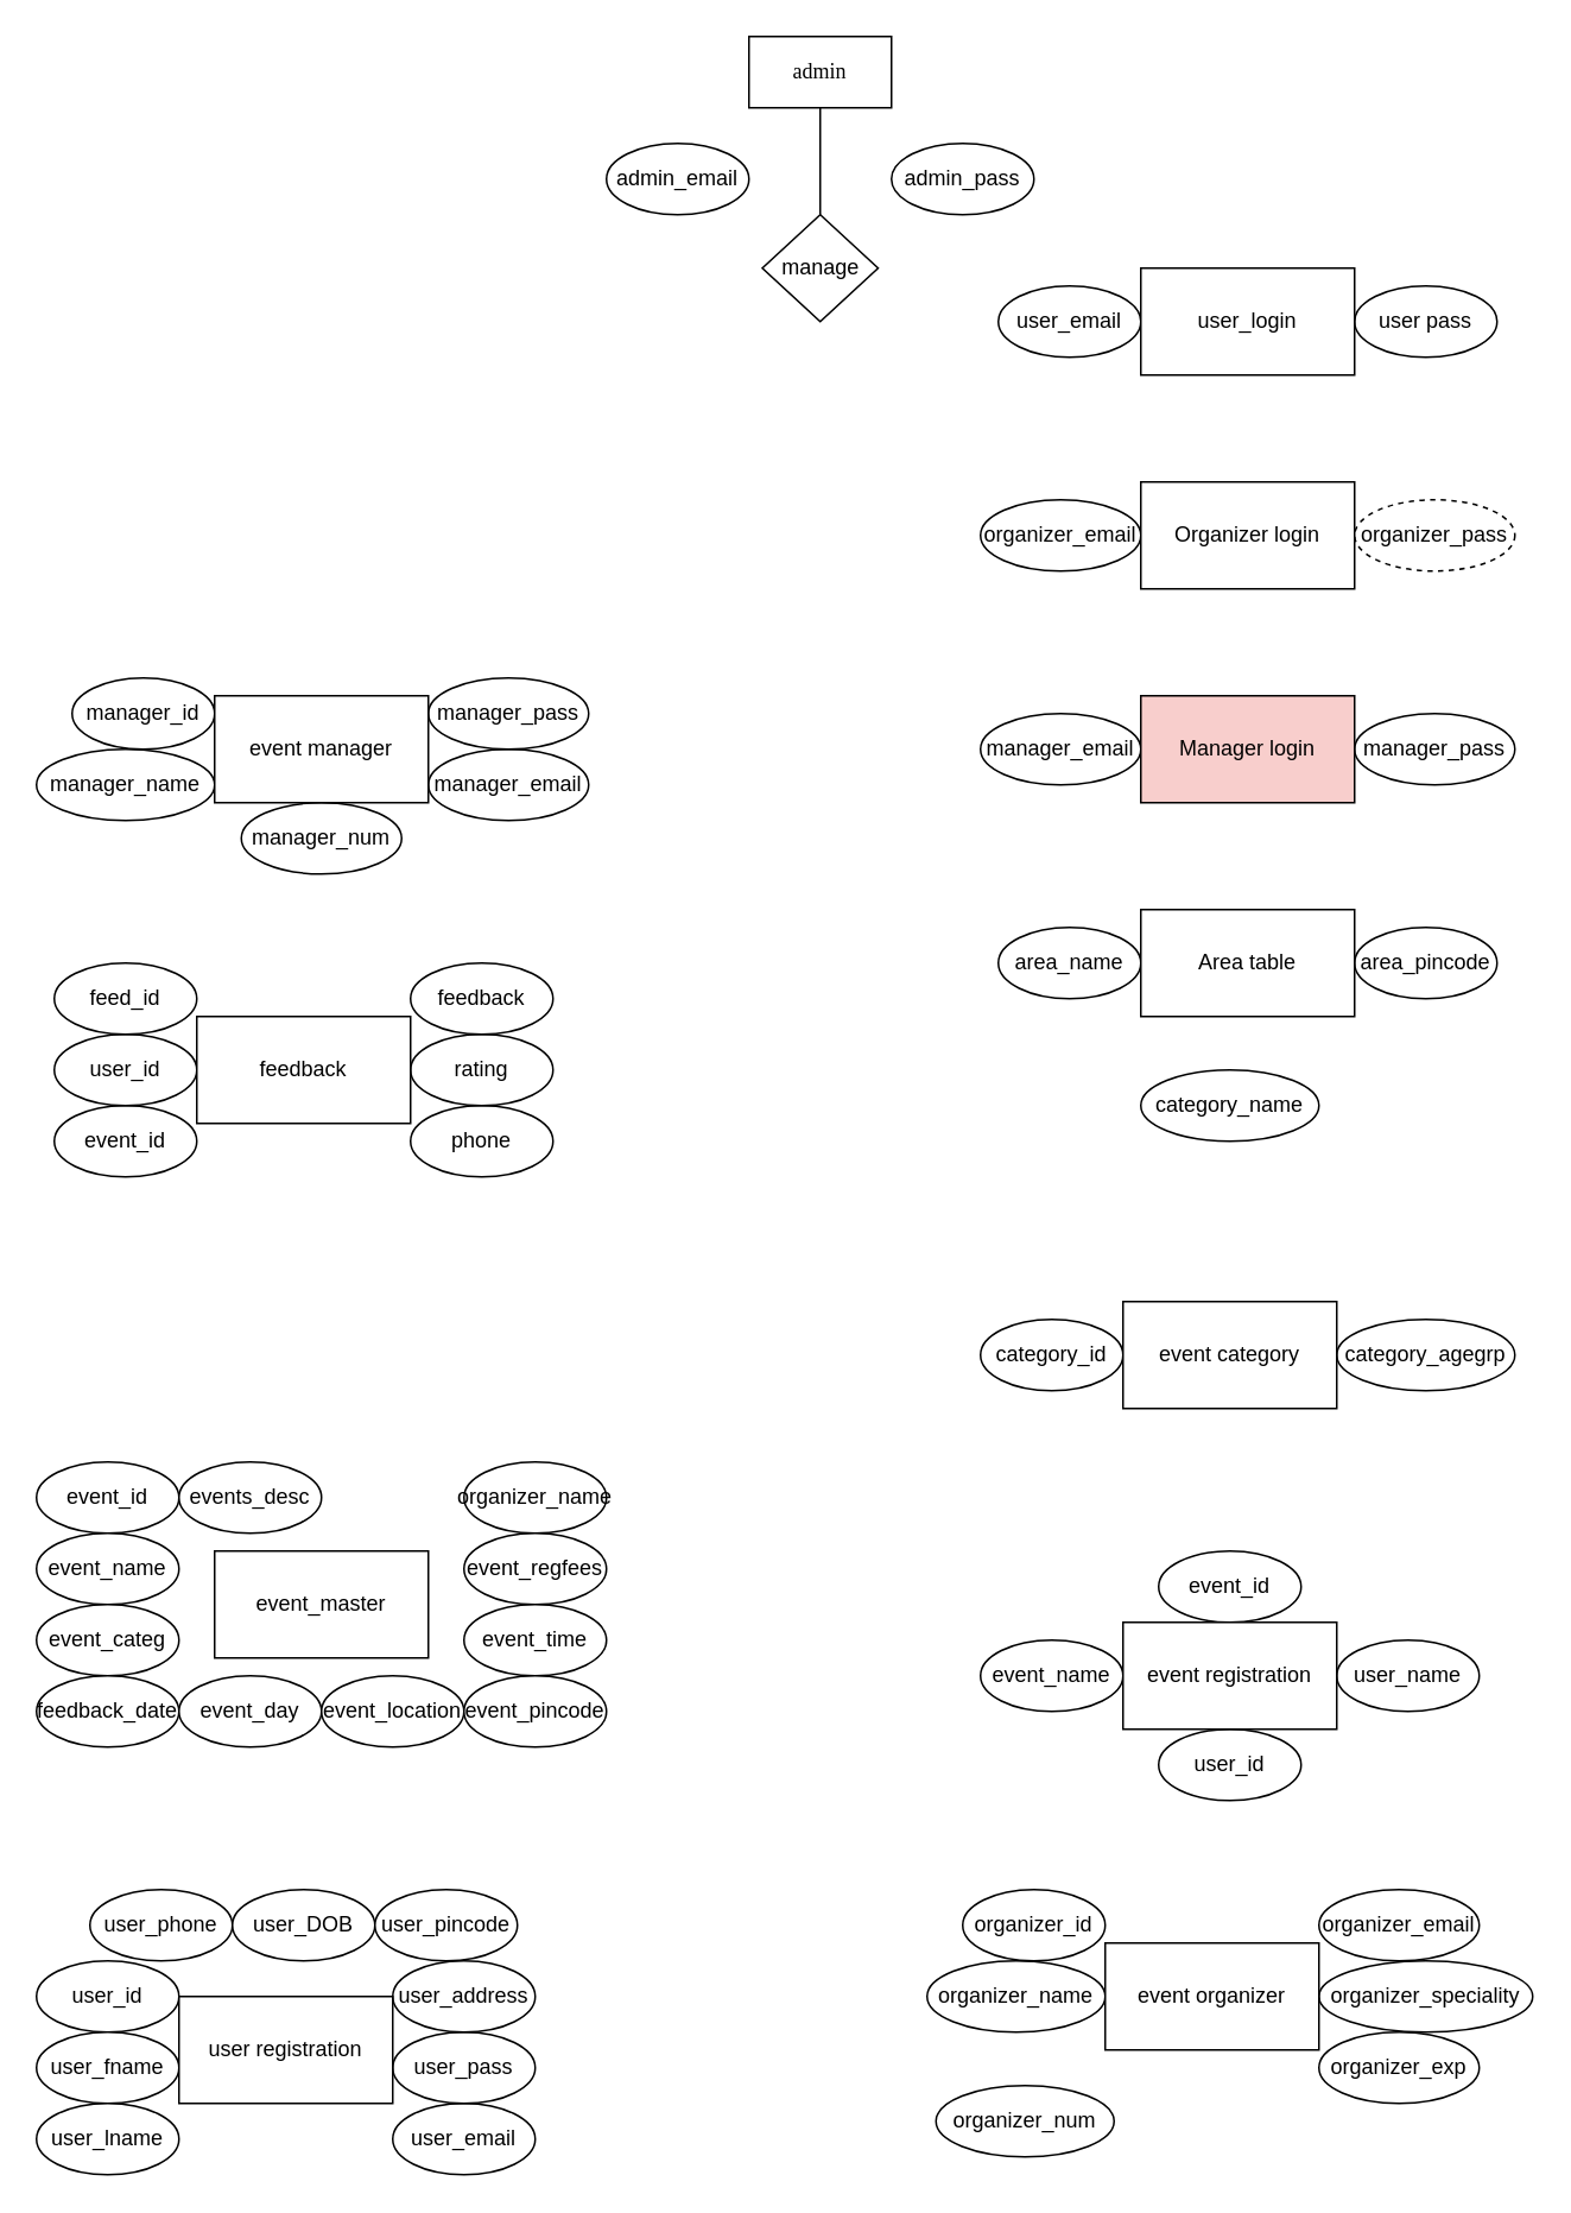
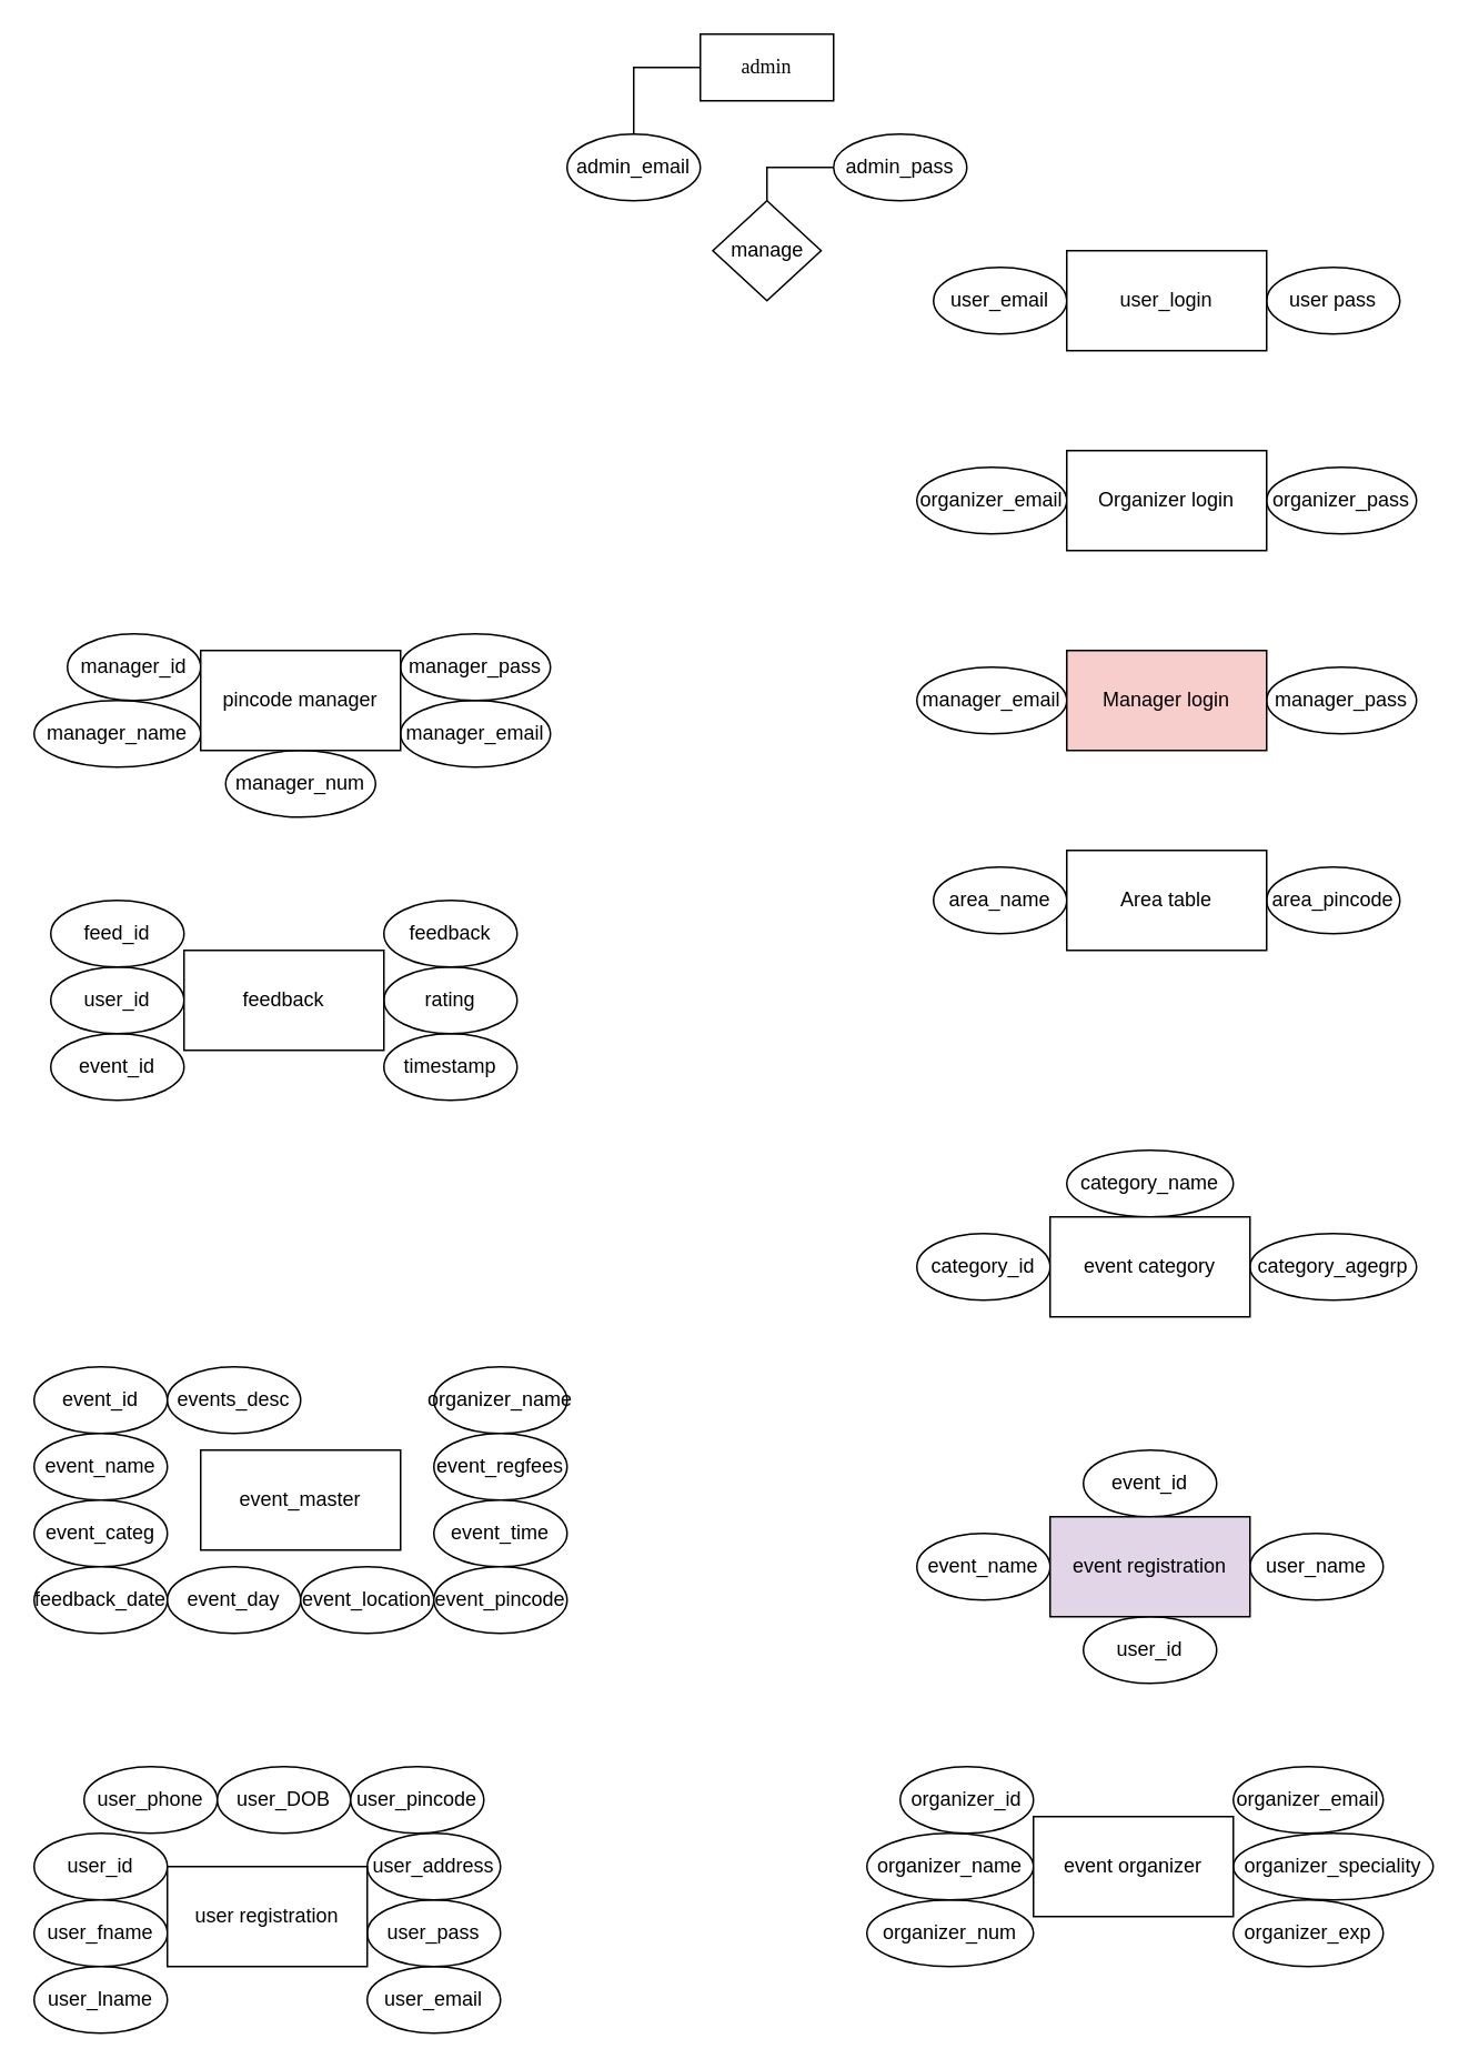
+ <mxCell id="2" style="edgeStyle=orthogonalEdgeStyle;rounded=0;orthogonalLoop=1;jettySize=auto;html=1;exitX=0.5;exitY=0;exitDx=0;exitDy=0;entryX=0;entryY=0.5;entryDx=0;entryDy=0;endArrow=none;endFill=0;" edge="1" parent="1" source="3" target="46"><mxGeometry relative="1" as="geometry" /></mxCell>
- <mxCell id="69" style="edgeStyle=orthogonalEdgeStyle;rounded=0;orthogonalLoop=1;jettySize=auto;html=1;exitX=0.5;exitY=0;exitDx=0;exitDy=0;entryX=0.5;entryY=1;entryDx=0;entryDy=0;endArrow=none;endFill=0;" edge="1" parent="1" source="70" target="46"><mxGeometry relative="1" as="geometry" /></mxCell>
+ <mxCell id="69" style="edgeStyle=orthogonalEdgeStyle;rounded=0;orthogonalLoop=1;jettySize=auto;html=1;exitX=0.5;exitY=0;exitDx=0;exitDy=0;endArrow=none;endFill=0;" edge="1" parent="1" source="70" target="4"><mxGeometry relative="1" as="geometry" /></mxCell>
- <mxCell id="17" value="organizer_pass" style="ellipse;whiteSpace=wrap;html=1;dashed=1;" parent="1" vertex="1"><mxGeometry x="760" y="280" width="90" height="40" as="geometry" /></mxCell>
+ <mxCell id="17" value="organizer_pass" style="ellipse;whiteSpace=wrap;html=1;" parent="1" vertex="1"><mxGeometry x="760" y="280" width="90" height="40" as="geometry" /></mxCell>
- <mxCell id="56" value="event manager" style="rounded=0;whiteSpace=wrap;html=1;" parent="1" vertex="1"><mxGeometry x="120" y="390" width="120" height="60" as="geometry" /></mxCell>
+ <mxCell id="56" value="pincode manager" style="rounded=0;whiteSpace=wrap;html=1;" parent="1" vertex="1"><mxGeometry x="120" y="390" width="120" height="60" as="geometry" /></mxCell>
- <mxCell id="34" value="category_name" style="ellipse;whiteSpace=wrap;html=1;" parent="1" vertex="1"><mxGeometry x="640" y="600" width="100" height="40" as="geometry" /></mxCell>
+ <mxCell id="34" value="category_name" style="ellipse;whiteSpace=wrap;html=1;" parent="1" vertex="1"><mxGeometry x="640" y="690" width="100" height="40" as="geometry" /></mxCell>
- <mxCell id="40" value="phone" style="ellipse;whiteSpace=wrap;html=1;" parent="1" vertex="1"><mxGeometry x="230" y="620" width="80" height="40" as="geometry" /></mxCell>
+ <mxCell id="40" value="timestamp" style="ellipse;whiteSpace=wrap;html=1;" parent="1" vertex="1"><mxGeometry x="230" y="620" width="80" height="40" as="geometry" /></mxCell>
- <mxCell id="52" value="event registration" style="rounded=0;whiteSpace=wrap;html=1;" parent="1" vertex="1"><mxGeometry x="630" y="910" width="120" height="60" as="geometry" /></mxCell>
+ <mxCell id="52" value="event registration" style="rounded=0;whiteSpace=wrap;html=1;fillColor=#e1d5e7;" parent="1" vertex="1"><mxGeometry x="630" y="910" width="120" height="60" as="geometry" /></mxCell>
- <mxCell id="25" value="organizer_num" style="ellipse;whiteSpace=wrap;html=1;" parent="1" vertex="1"><mxGeometry x="525" y="1170" width="100" height="40" as="geometry" /></mxCell>
+ <mxCell id="25" value="organizer_num" style="ellipse;whiteSpace=wrap;html=1;" parent="1" vertex="1"><mxGeometry x="520" y="1140" width="100" height="40" as="geometry" /></mxCell>
